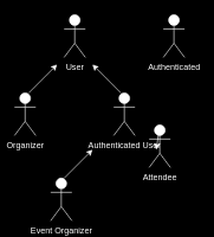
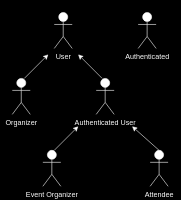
- <mxCell id="3" value="Attendee" style="shape=umlActor;verticalLabelPosition=bottom;verticalAlign=top;html=1;outlineConnect=0;strokeColor=#FFFFFF;fontColor=#FFFFFF;" parent="1" vertex="1"><mxGeometry x="210" y="175" width="30" height="60" as="geometry" /></mxCell>
+ <mxCell id="3" value="Attendee" style="shape=umlActor;verticalLabelPosition=bottom;verticalAlign=top;html=1;outlineConnect=0;strokeColor=#FFFFFF;fontColor=#FFFFFF;" parent="1" vertex="1"><mxGeometry x="250" y="250" width="30" height="60" as="geometry" /></mxCell>
